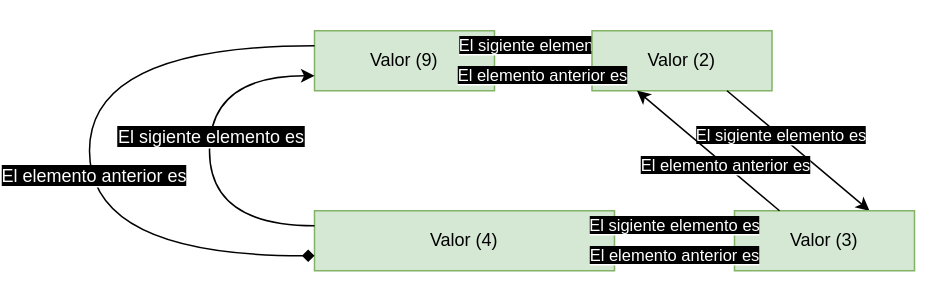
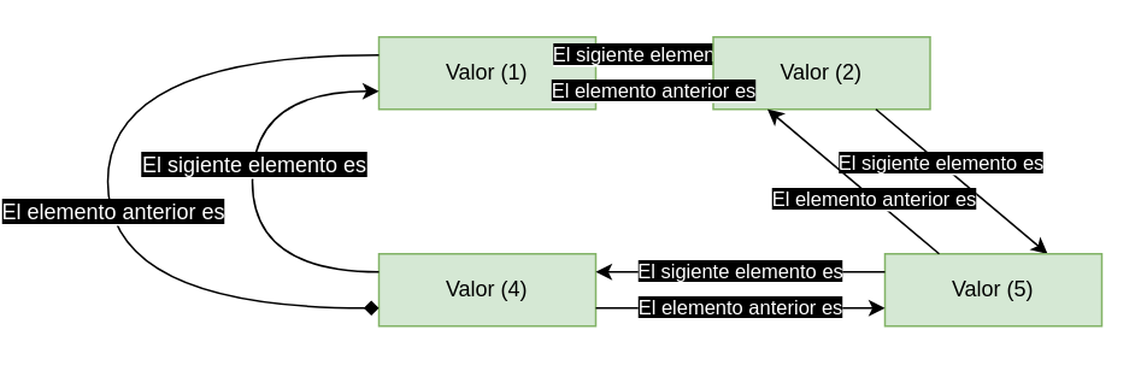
- <mxCell id="2" value="Valor (9)" style="rounded=0;whiteSpace=wrap;html=1;fillColor=#d5e8d4;strokeColor=#82b366;" vertex="1" parent="1"><mxGeometry x="170" y="20" width="120" height="40" as="geometry" /></mxCell>
+ <mxCell id="2" value="Valor (1)" style="rounded=0;whiteSpace=wrap;html=1;fillColor=#d5e8d4;strokeColor=#82b366;" vertex="1" parent="1"><mxGeometry x="170" y="20" width="120" height="40" as="geometry" /></mxCell>
- <mxCell id="7" value="Valor (4)" style="rounded=0;whiteSpace=wrap;html=1;fillColor=#d5e8d4;strokeColor=#82b366;" vertex="1" parent="1"><mxGeometry x="170" y="140" width="200" height="40" as="geometry" /></mxCell>
+ <mxCell id="7" value="Valor (4)" style="rounded=0;whiteSpace=wrap;html=1;fillColor=#d5e8d4;strokeColor=#82b366;" vertex="1" parent="1"><mxGeometry x="170" y="140" width="120" height="40" as="geometry" /></mxCell>
- <mxCell id="6" value="Valor (3)" style="rounded=0;whiteSpace=wrap;html=1;fillColor=#d5e8d4;strokeColor=#82b366;" vertex="1" parent="1"><mxGeometry x="450" y="140" width="120" height="40" as="geometry" /></mxCell>
+ <mxCell id="6" value="Valor (5)" style="rounded=0;whiteSpace=wrap;html=1;fillColor=#d5e8d4;strokeColor=#82b366;" vertex="1" parent="1"><mxGeometry x="450" y="140" width="120" height="40" as="geometry" /></mxCell>
